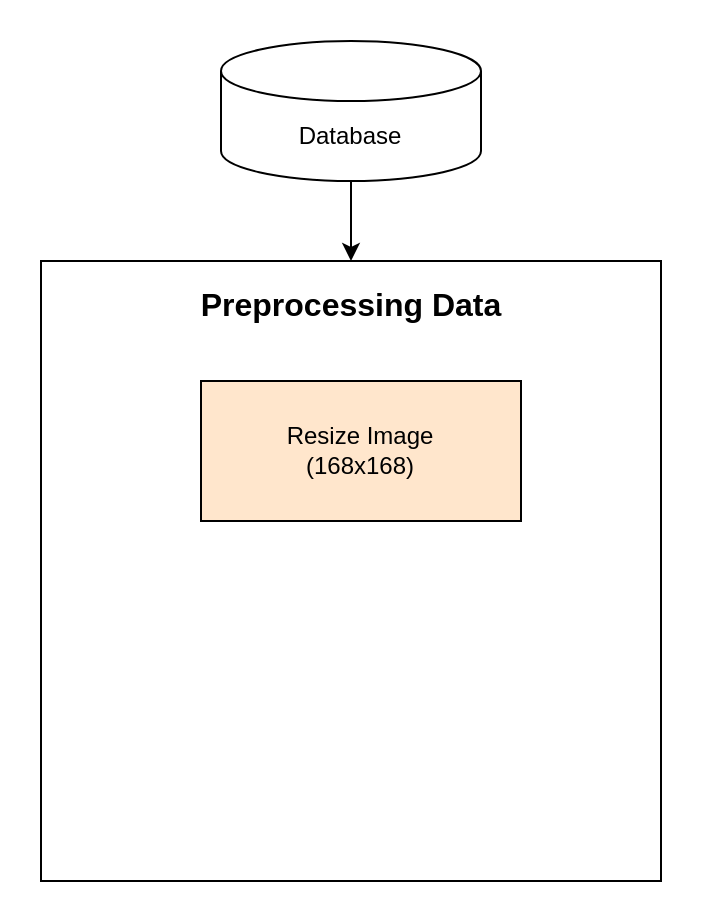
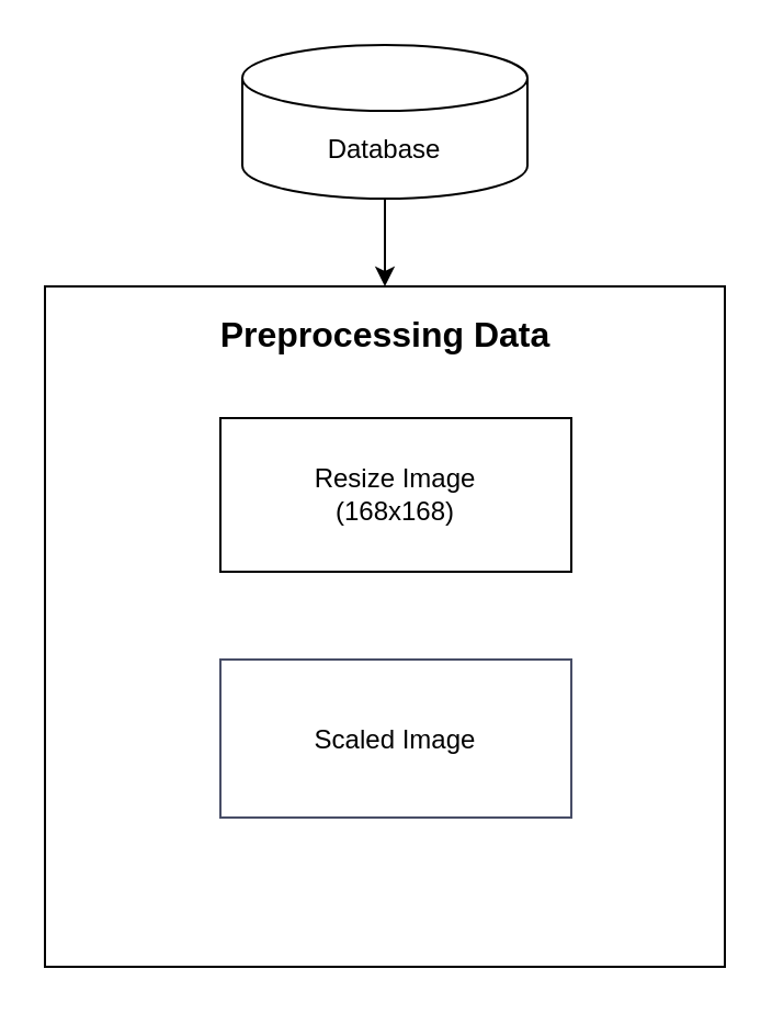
- <mxCell id="7" value="Resize Image&lt;br&gt;(168x168)" style="rounded=0;whiteSpace=wrap;html=1;fillColor=#ffe6cc;" vertex="1" parent="4"><mxGeometry x="80" y="60" width="160" height="70" as="geometry" /></mxCell>
+ <mxCell id="7" value="Resize Image&lt;br&gt;(168x168)" style="rounded=0;whiteSpace=wrap;html=1;" vertex="1" parent="4"><mxGeometry x="80" y="60" width="160" height="70" as="geometry" /></mxCell>
+ <mxCell id="8" value="&lt;font style=&quot;font-size: 12px;&quot;&gt;Scaled Image&lt;/font&gt;" style="fontSize=14;spacingLeft=10;spacingRight=10;zwfType=basicShape;rounded=0;strokeWidth=1;strokeColor=#474D66;whiteSpace=wrap;html=1;" vertex="1" parent="4"><mxGeometry x="80" y="170" width="160" height="72" as="geometry" /></mxCell>
